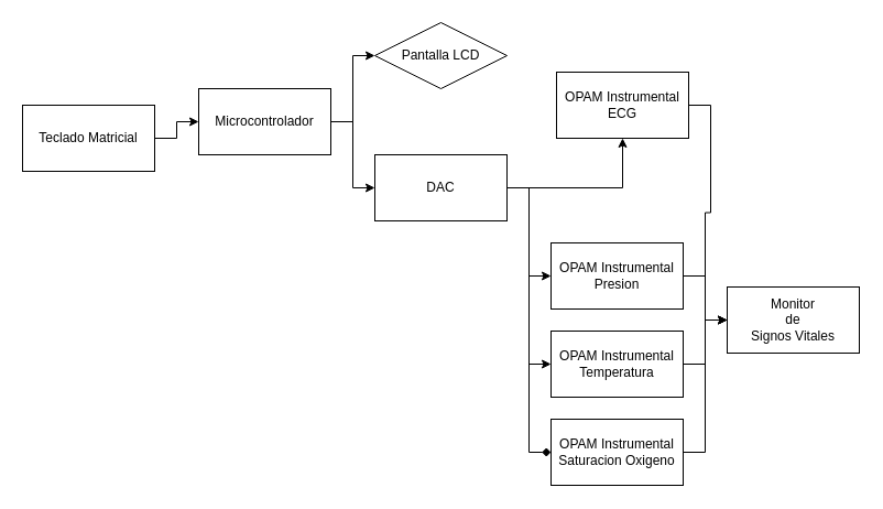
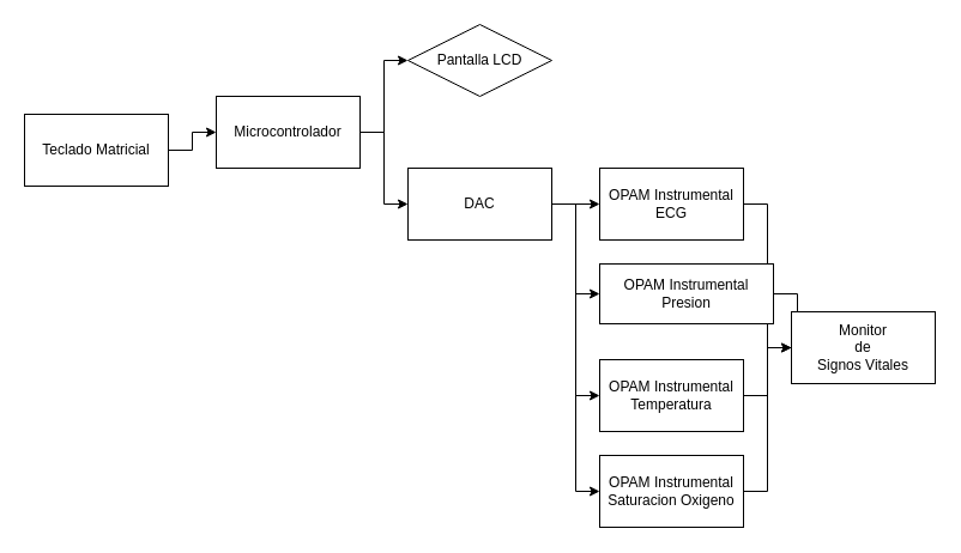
- <mxCell id="14" value="OPAM Instrumental&lt;div&gt;ECG&lt;/div&gt;" style="rounded=0;whiteSpace=wrap;html=1;" vertex="1" parent="1"><mxGeometry x="505" y="65" width="120" height="60" as="geometry" /></mxCell>
+ <mxCell id="14" value="OPAM Instrumental&lt;div&gt;ECG&lt;/div&gt;" style="rounded=0;whiteSpace=wrap;html=1;" vertex="1" parent="1"><mxGeometry x="500" y="140" width="120" height="60" as="geometry" /></mxCell>
- <mxCell id="16" value="OPAM Instrumental&lt;div&gt;Presion&lt;/div&gt;" style="rounded=0;whiteSpace=wrap;html=1;" vertex="1" parent="1"><mxGeometry x="500" y="220" width="120" height="60" as="geometry" /></mxCell>
+ <mxCell id="16" value="OPAM Instrumental&lt;div&gt;Presion&lt;/div&gt;" style="rounded=0;whiteSpace=wrap;html=1;" vertex="1" parent="1"><mxGeometry x="500" y="220" width="145" height="50" as="geometry" /></mxCell>
- <mxCell id="11" style="edgeStyle=orthogonalEdgeStyle;rounded=0;orthogonalLoop=1;jettySize=auto;html=1;entryX=0;entryY=0.5;entryDx=0;entryDy=0;endArrow=diamond;" edge="1" parent="1" source="12" target="20"><mxGeometry relative="1" as="geometry" /></mxCell>
+ <mxCell id="11" style="edgeStyle=orthogonalEdgeStyle;rounded=0;orthogonalLoop=1;jettySize=auto;html=1;entryX=0;entryY=0.5;entryDx=0;entryDy=0;" edge="1" parent="1" source="12" target="20"><mxGeometry relative="1" as="geometry" /></mxCell>
